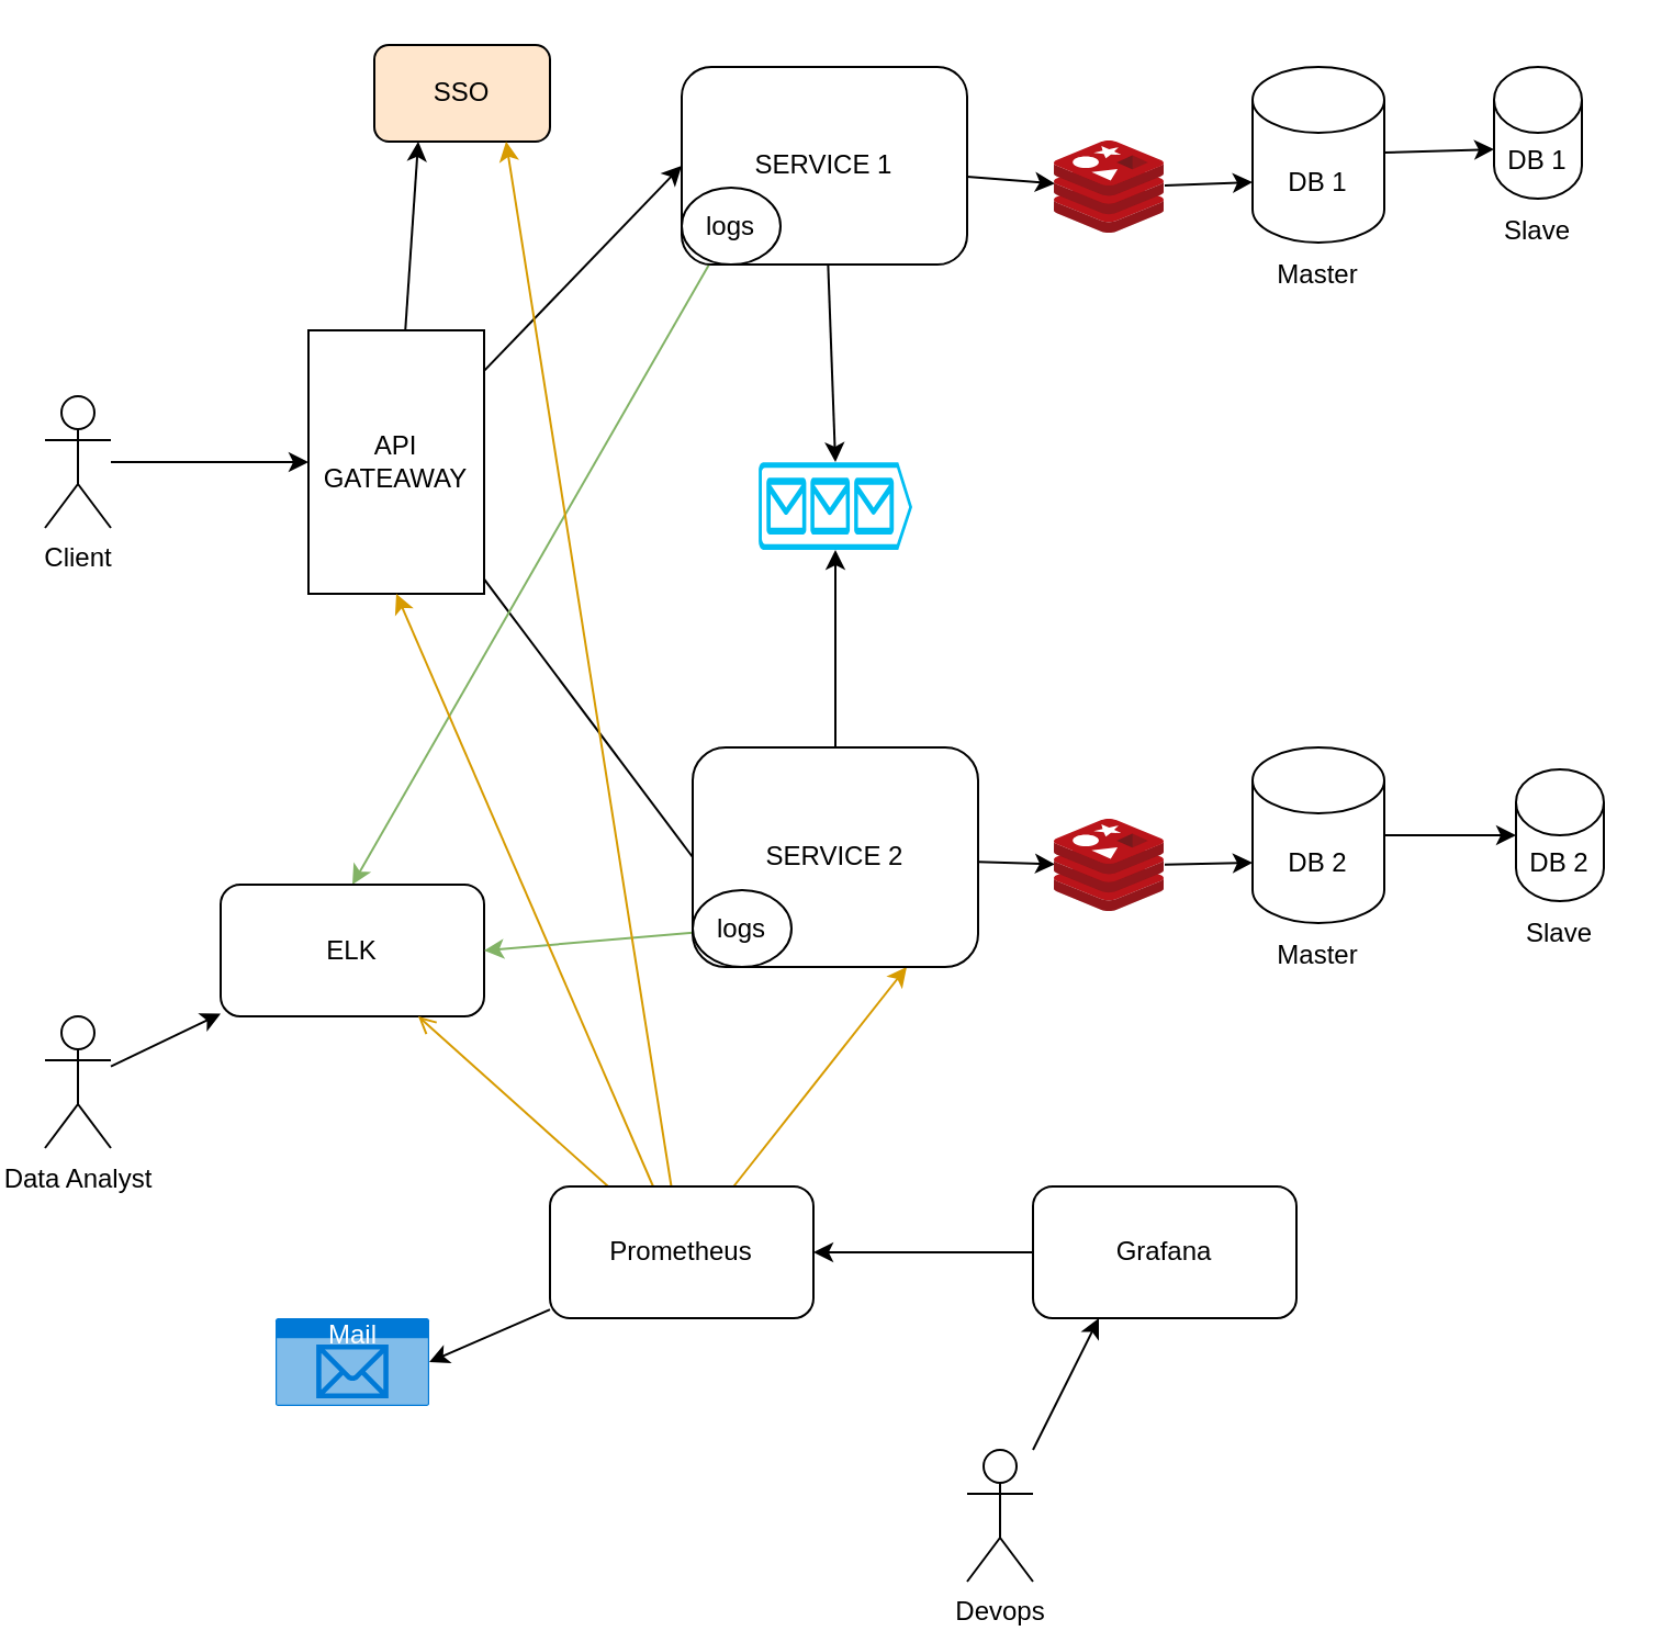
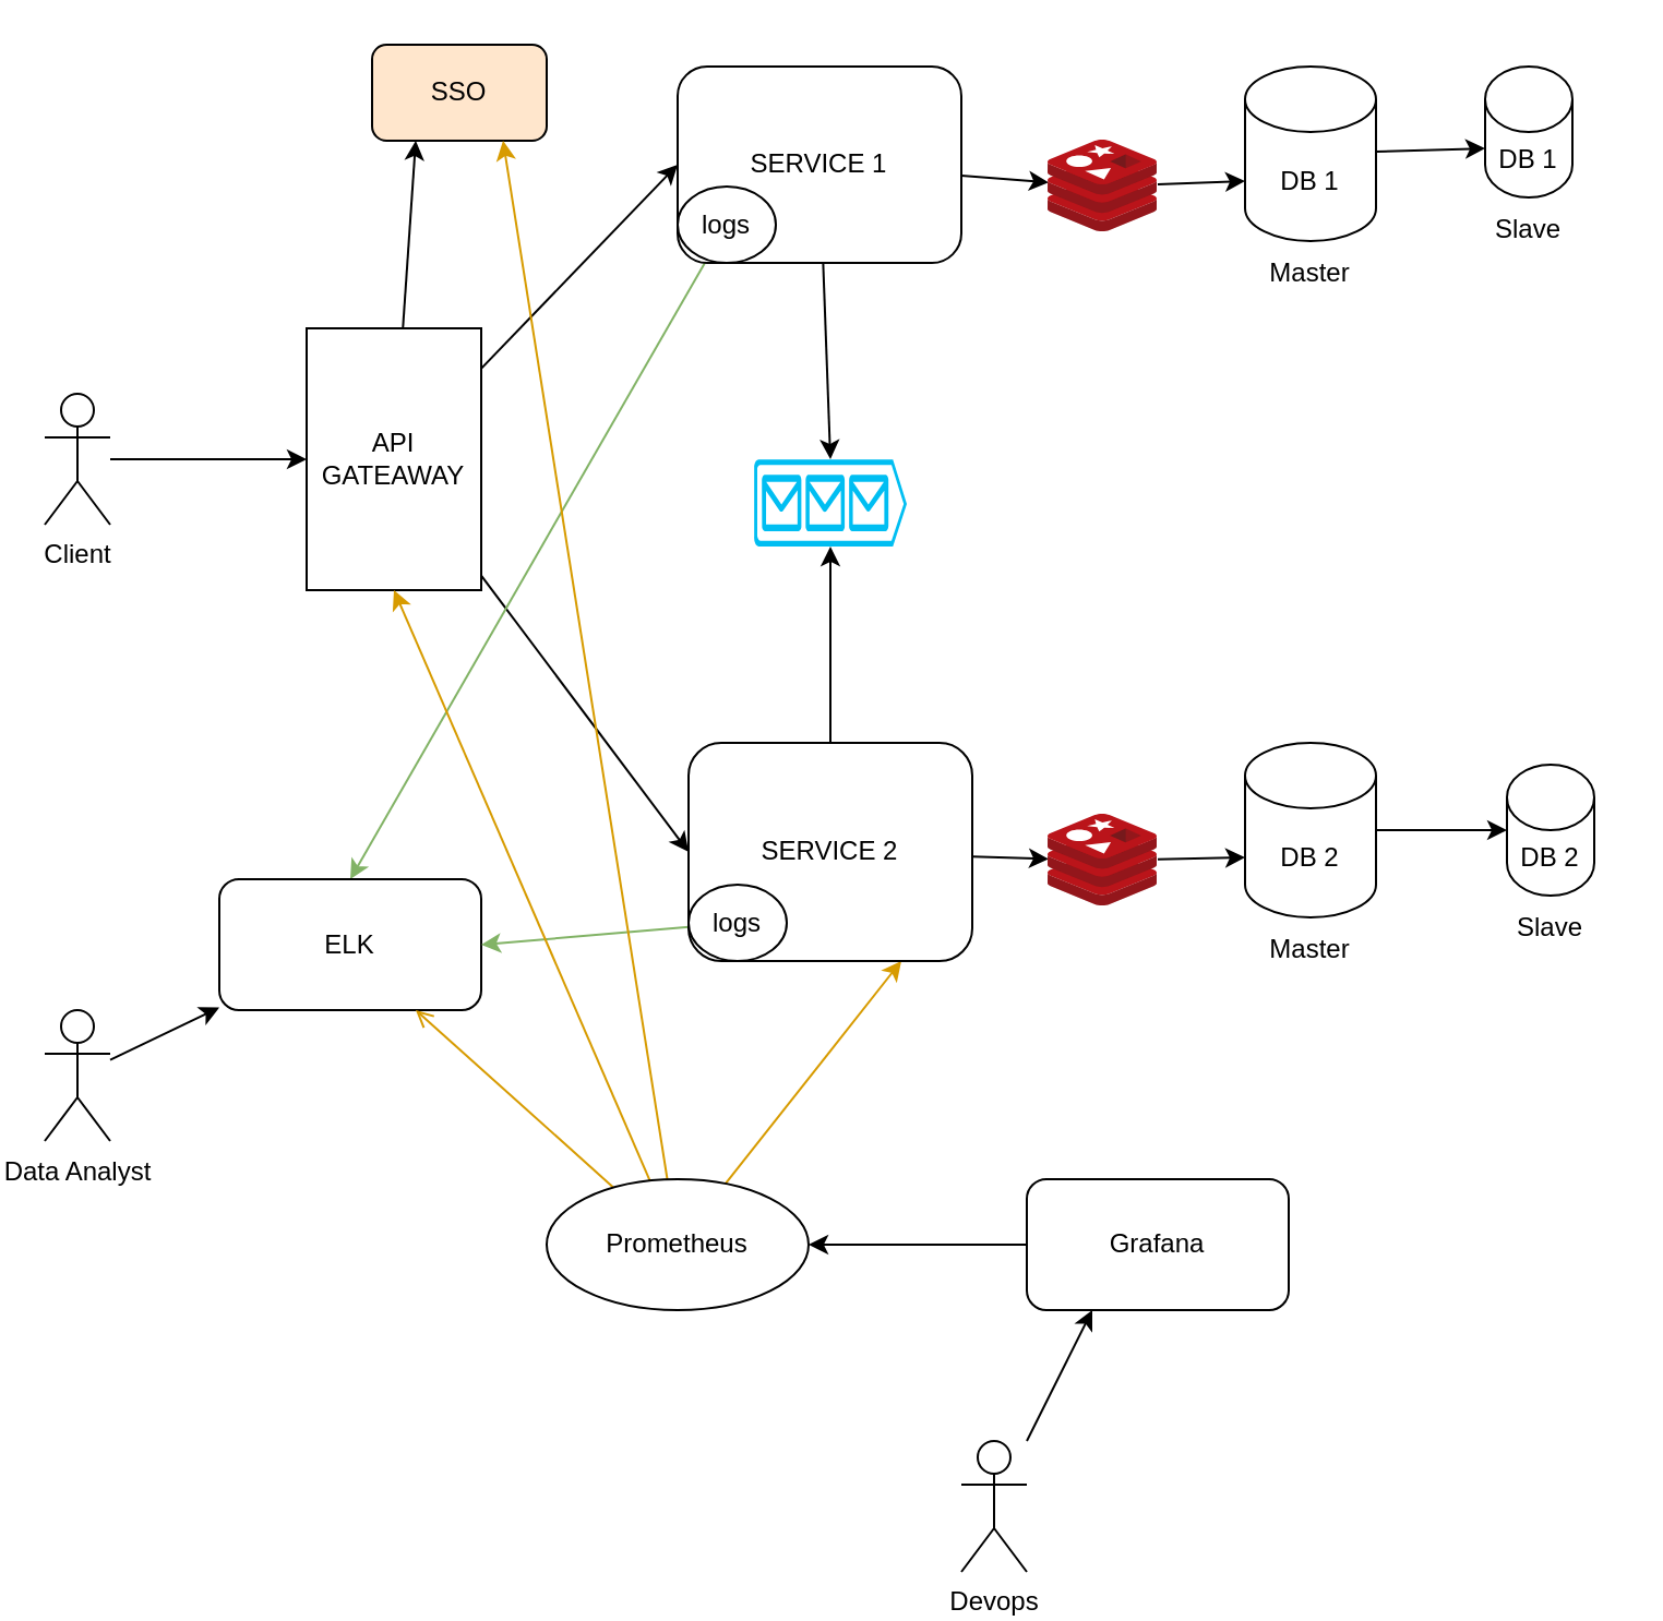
- <mxCell id="5" style="edgeStyle=none;html=1;entryX=0;entryY=0.5;entryDx=0;entryDy=0;endArrow=none;" edge="1" parent="1" source="7" target="47"><mxGeometry relative="1" as="geometry" /></mxCell>
+ <mxCell id="5" style="edgeStyle=none;html=1;entryX=0;entryY=0.5;entryDx=0;entryDy=0;" edge="1" parent="1" source="7" target="47"><mxGeometry relative="1" as="geometry" /></mxCell>
- <mxCell id="42" value="Prometheus" style="rounded=1;whiteSpace=wrap;html=1;" vertex="1" parent="1"><mxGeometry x="250" y="540" width="120" height="60" as="geometry" /></mxCell>
+ <mxCell id="42" value="Prometheus" style="ellipse;whiteSpace=wrap;html=1;" vertex="1" parent="1"><mxGeometry x="250" y="540" width="120" height="60" as="geometry" /></mxCell>
- <mxCell id="37" style="edgeStyle=none;html=1;entryX=1;entryY=0.5;entryDx=0;entryDy=0;entryPerimeter=0;" edge="1" parent="1" source="42" target="45"><mxGeometry relative="1" as="geometry"><mxPoint x="185" y="630" as="targetPoint" /></mxGeometry></mxCell>
- <mxCell id="45" value="Mail" style="html=1;strokeColor=none;fillColor=#0079D6;labelPosition=center;verticalLabelPosition=middle;verticalAlign=top;align=center;fontSize=12;outlineConnect=0;spacingTop=-6;fontColor=#FFFFFF;sketch=0;shape=mxgraph.sitemap.mail;" vertex="1" parent="1"><mxGeometry x="125" y="600" width="70" height="40" as="geometry" /></mxCell>
